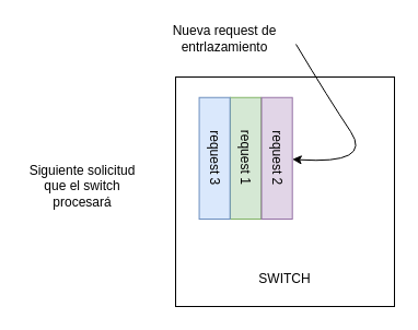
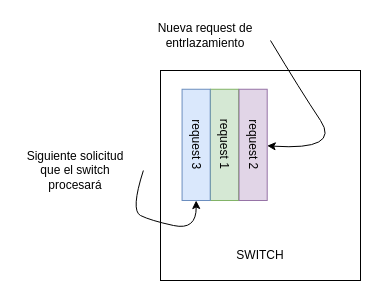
+ <mxCell id="10" value="" style="curved=1;endArrow=classic;html=1;rounded=0;exitX=1.117;exitY=0.5;exitDx=0;exitDy=0;exitPerimeter=0;entryX=1;entryY=0.5;entryDx=0;entryDy=0;" edge="1" parent="1" source="9" target="4"><mxGeometry width="50" height="50" relative="1" as="geometry"><mxPoint x="340" y="200" as="sourcePoint" /><mxPoint x="390" y="150" as="targetPoint" /><Array as="points"><mxPoint x="130" y="210" /><mxPoint x="150" y="220" /><mxPoint x="196" y="230" /></Array></mxGeometry></mxCell>
